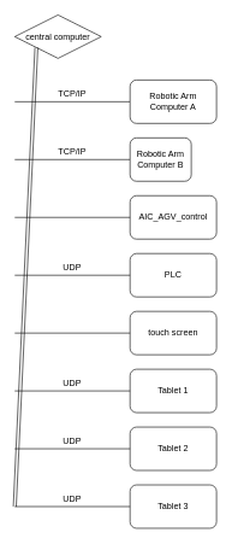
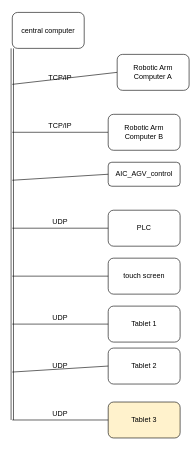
- <mxCell id="2" value="central computer" style="rhombus;whiteSpace=wrap;html=1;" vertex="1" parent="1"><mxGeometry x="20" y="20" width="120" height="60" as="geometry" /></mxCell>
+ <mxCell id="2" value="central computer" style="rounded=1;whiteSpace=wrap;html=1;" vertex="1" parent="1"><mxGeometry x="20" y="20" width="120" height="60" as="geometry" /></mxCell>
- <mxCell id="13" value="Robotic Arm &lt;br&gt;Computer A" style="rounded=1;whiteSpace=wrap;html=1;" vertex="1" parent="1"><mxGeometry x="180" y="110" width="120" height="60" as="geometry" /></mxCell>
+ <mxCell id="13" value="Robotic Arm &lt;br&gt;Computer A" style="rounded=1;whiteSpace=wrap;html=1;" vertex="1" parent="1"><mxGeometry x="195" y="90" width="120" height="60" as="geometry" /></mxCell>
- <mxCell id="5" value="Robotic Arm &lt;br&gt;Computer B" style="rounded=1;whiteSpace=wrap;html=1;" vertex="1" parent="1"><mxGeometry x="180" y="190" width="85" height="60" as="geometry" /></mxCell>
+ <mxCell id="5" value="Robotic Arm &lt;br&gt;Computer B" style="rounded=1;whiteSpace=wrap;html=1;" vertex="1" parent="1"><mxGeometry x="180" y="190" width="120" height="60" as="geometry" /></mxCell>
- <mxCell id="8" value="AIC_AGV_control" style="rounded=1;whiteSpace=wrap;html=1;" vertex="1" parent="1"><mxGeometry x="180" y="270" width="120" height="60" as="geometry" /></mxCell>
+ <mxCell id="8" value="AIC_AGV_control" style="rounded=1;whiteSpace=wrap;html=1;" vertex="1" parent="1"><mxGeometry x="180" y="270" width="120" height="40" as="geometry" /></mxCell>
- <mxCell id="14" value="Tablet 2" style="rounded=1;whiteSpace=wrap;html=1;" vertex="1" parent="1"><mxGeometry x="180" y="590" width="120" height="60" as="geometry" /></mxCell>
+ <mxCell id="14" value="Tablet 2" style="rounded=1;whiteSpace=wrap;html=1;" vertex="1" parent="1"><mxGeometry x="180" y="580" width="120" height="60" as="geometry" /></mxCell>
- <mxCell id="16" value="Tablet 3" style="rounded=1;whiteSpace=wrap;html=1;" vertex="1" parent="1"><mxGeometry x="180" y="670" width="120" height="60" as="geometry" /></mxCell>
+ <mxCell id="16" value="Tablet 3" style="rounded=1;whiteSpace=wrap;html=1;fillColor=#fff2cc;" vertex="1" parent="1"><mxGeometry x="180" y="670" width="120" height="60" as="geometry" /></mxCell>
